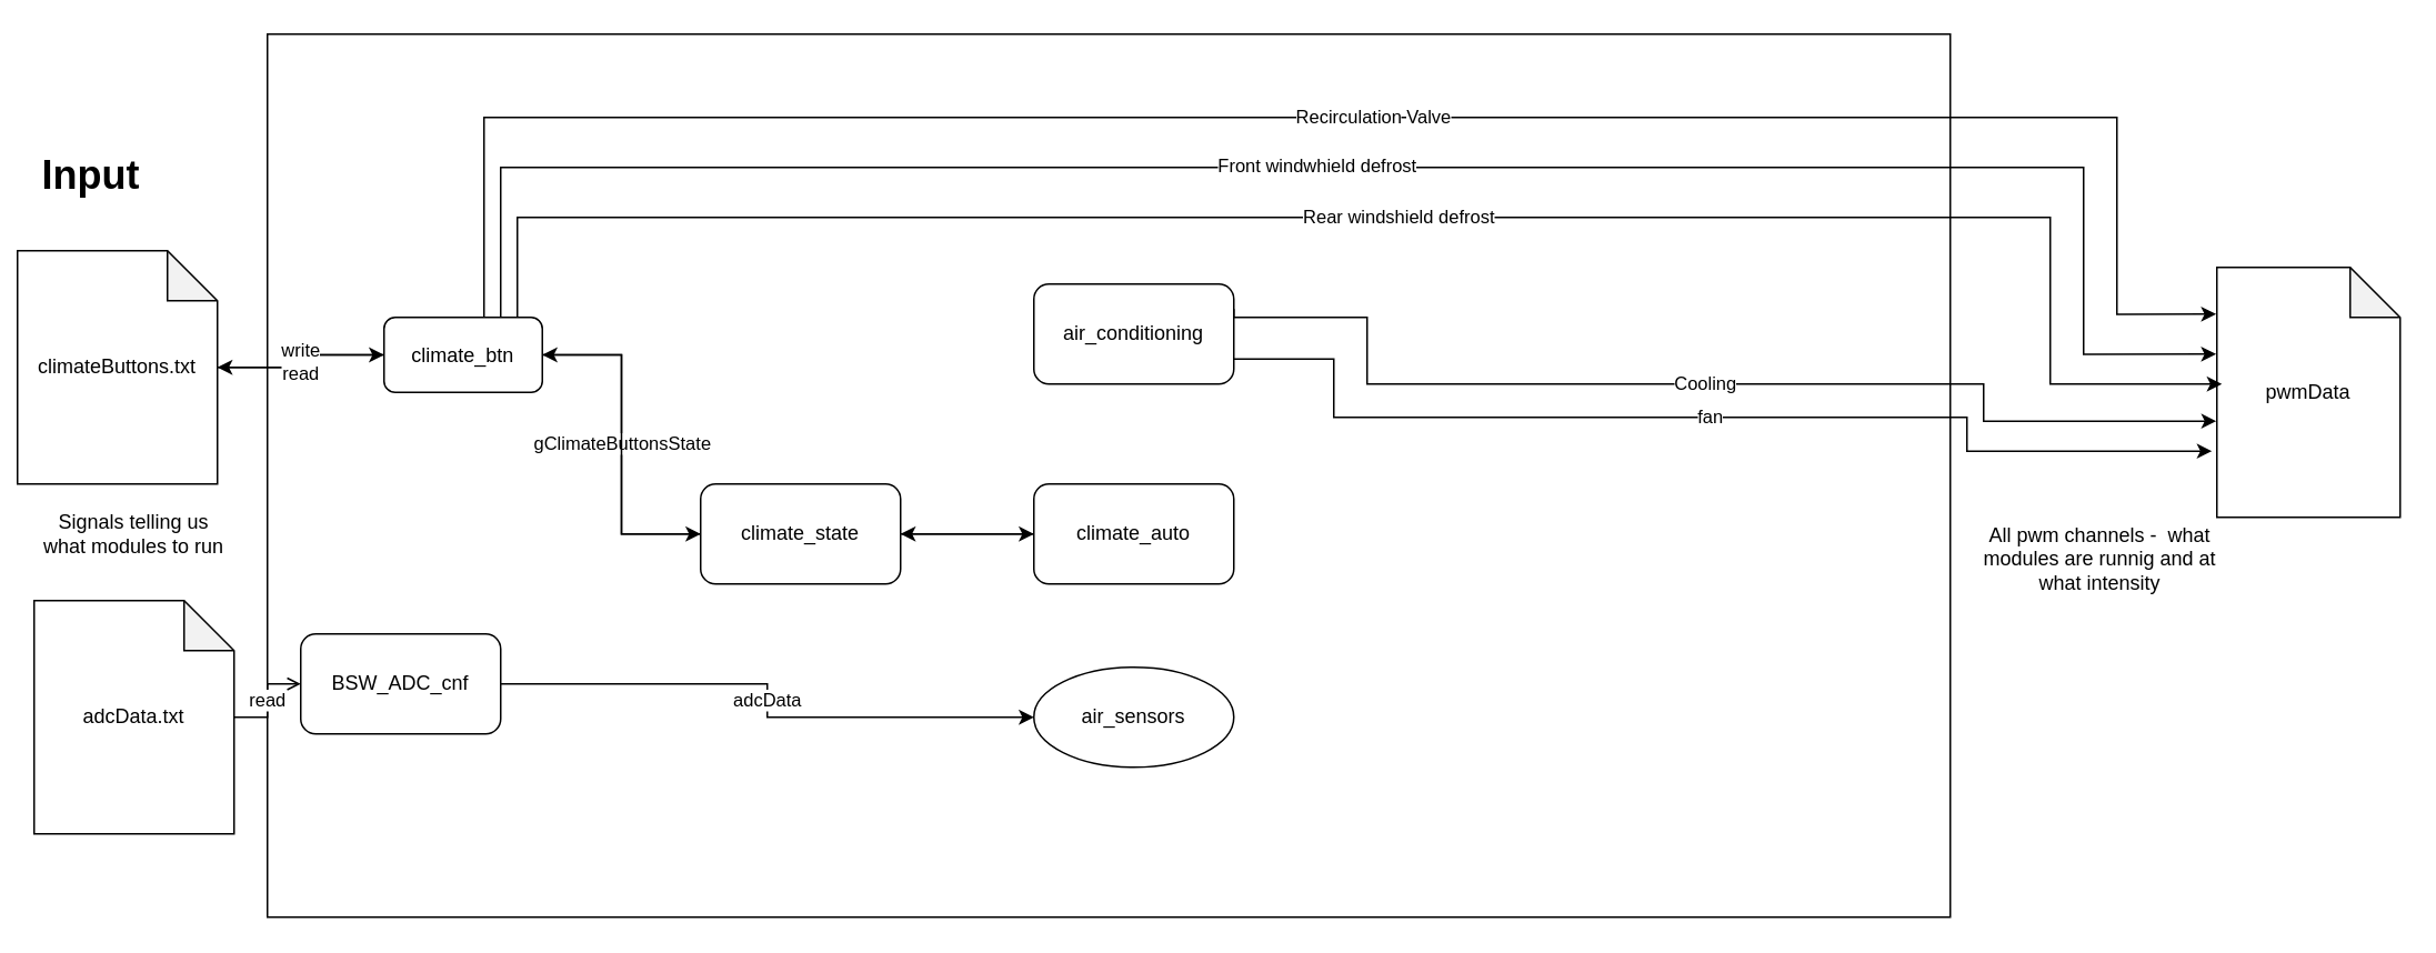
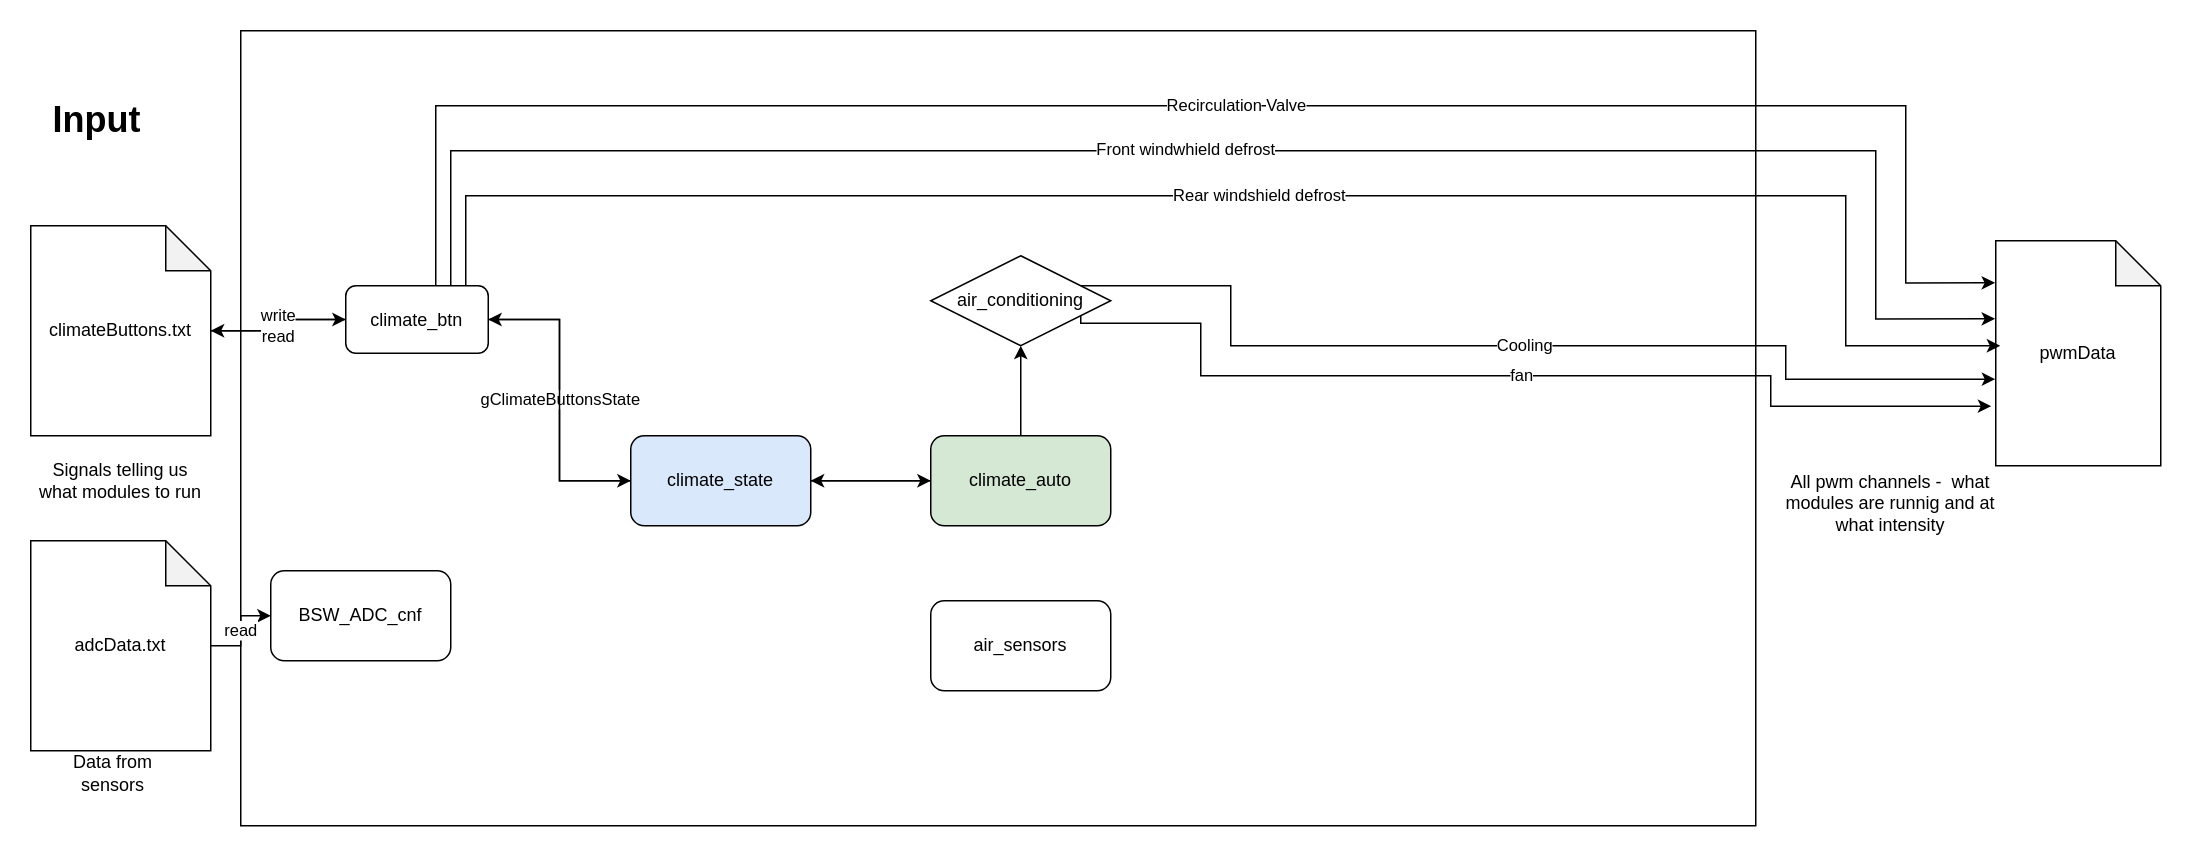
- <mxCell id="11" value="&lt;h1&gt;Input&lt;/h1&gt;" style="text;html=1;strokeColor=none;fillColor=none;spacing=5;spacingTop=-20;whiteSpace=wrap;overflow=hidden;rounded=0;" vertex="1" parent="1"><mxGeometry x="20" y="85" width="100" height="50" as="geometry" /></mxCell>
+ <mxCell id="11" value="&lt;h1&gt;Input&lt;/h1&gt;" style="text;html=1;strokeColor=none;fillColor=none;spacing=5;spacingTop=-20;whiteSpace=wrap;overflow=hidden;rounded=0;" vertex="1" parent="1"><mxGeometry x="30" y="60" width="100" height="50" as="geometry" /></mxCell>
- <mxCell id="29" value="air_conditioning" style="rounded=1;whiteSpace=wrap;html=1;" vertex="1" parent="1"><mxGeometry x="620" y="170" width="120" height="60" as="geometry" /></mxCell>
+ <mxCell id="29" value="air_conditioning" style="rhombus;whiteSpace=wrap;html=1;" vertex="1" parent="1"><mxGeometry x="620" y="170" width="120" height="60" as="geometry" /></mxCell>
- <mxCell id="4" value="climateButtons.txt" style="shape=note;whiteSpace=wrap;html=1;backgroundOutline=1;darkOpacity=0.05;" vertex="1" parent="1"><mxGeometry x="10" y="150" width="120" height="140" as="geometry" /></mxCell>
+ <mxCell id="4" value="climateButtons.txt" style="shape=note;whiteSpace=wrap;html=1;backgroundOutline=1;darkOpacity=0.05;" vertex="1" parent="1"><mxGeometry x="20" y="150" width="120" height="140" as="geometry" /></mxCell>
+ <mxCell id="31" style="edgeStyle=orthogonalEdgeStyle;rounded=0;orthogonalLoop=1;jettySize=auto;html=1;entryX=0.5;entryY=1;entryDx=0;entryDy=0;" edge="1" parent="1" source="32" target="29"><mxGeometry relative="1" as="geometry" /></mxCell>
- <mxCell id="25" value="climate_state" style="rounded=1;whiteSpace=wrap;html=1;" vertex="1" parent="1"><mxGeometry x="420" y="290" width="120" height="60" as="geometry" /></mxCell>
+ <mxCell id="25" value="climate_state" style="rounded=1;whiteSpace=wrap;html=1;fillColor=#dae8fc;" vertex="1" parent="1"><mxGeometry x="420" y="290" width="120" height="60" as="geometry" /></mxCell>
- <mxCell id="32" value="climate_auto" style="rounded=1;whiteSpace=wrap;html=1;" vertex="1" parent="1"><mxGeometry x="620" y="290" width="120" height="60" as="geometry" /></mxCell>
+ <mxCell id="32" value="climate_auto" style="rounded=1;whiteSpace=wrap;html=1;fillColor=#d5e8d4;" vertex="1" parent="1"><mxGeometry x="620" y="290" width="120" height="60" as="geometry" /></mxCell>
- <mxCell id="5" value="read" style="edgeStyle=orthogonalEdgeStyle;rounded=0;orthogonalLoop=1;jettySize=auto;html=1;entryX=0;entryY=0.5;entryDx=0;entryDy=0;endArrow=open;" edge="1" parent="1" source="6" target="22"><mxGeometry relative="1" as="geometry" /></mxCell>
+ <mxCell id="5" value="read" style="edgeStyle=orthogonalEdgeStyle;rounded=0;orthogonalLoop=1;jettySize=auto;html=1;entryX=0;entryY=0.5;entryDx=0;entryDy=0;" edge="1" parent="1" source="6" target="22"><mxGeometry relative="1" as="geometry" /></mxCell>
- <mxCell id="21" value="adcData" style="edgeStyle=orthogonalEdgeStyle;rounded=0;orthogonalLoop=1;jettySize=auto;html=1;entryX=0;entryY=0.5;entryDx=0;entryDy=0;" edge="1" parent="1" source="22" target="26"><mxGeometry relative="1" as="geometry" /></mxCell>
- <mxCell id="26" value="air_sensors" style="ellipse;whiteSpace=wrap;html=1;" vertex="1" parent="1"><mxGeometry x="620" y="400" width="120" height="60" as="geometry" /></mxCell>
+ <mxCell id="26" value="air_sensors" style="rounded=1;whiteSpace=wrap;html=1;" vertex="1" parent="1"><mxGeometry x="620" y="400" width="120" height="60" as="geometry" /></mxCell>
+ <mxCell id="9" value="Data from sensors" style="text;html=1;strokeColor=none;fillColor=none;align=center;verticalAlign=middle;whiteSpace=wrap;rounded=0;" vertex="1" parent="1"><mxGeometry x="30" y="500" width="90" height="30" as="geometry" /></mxCell>
